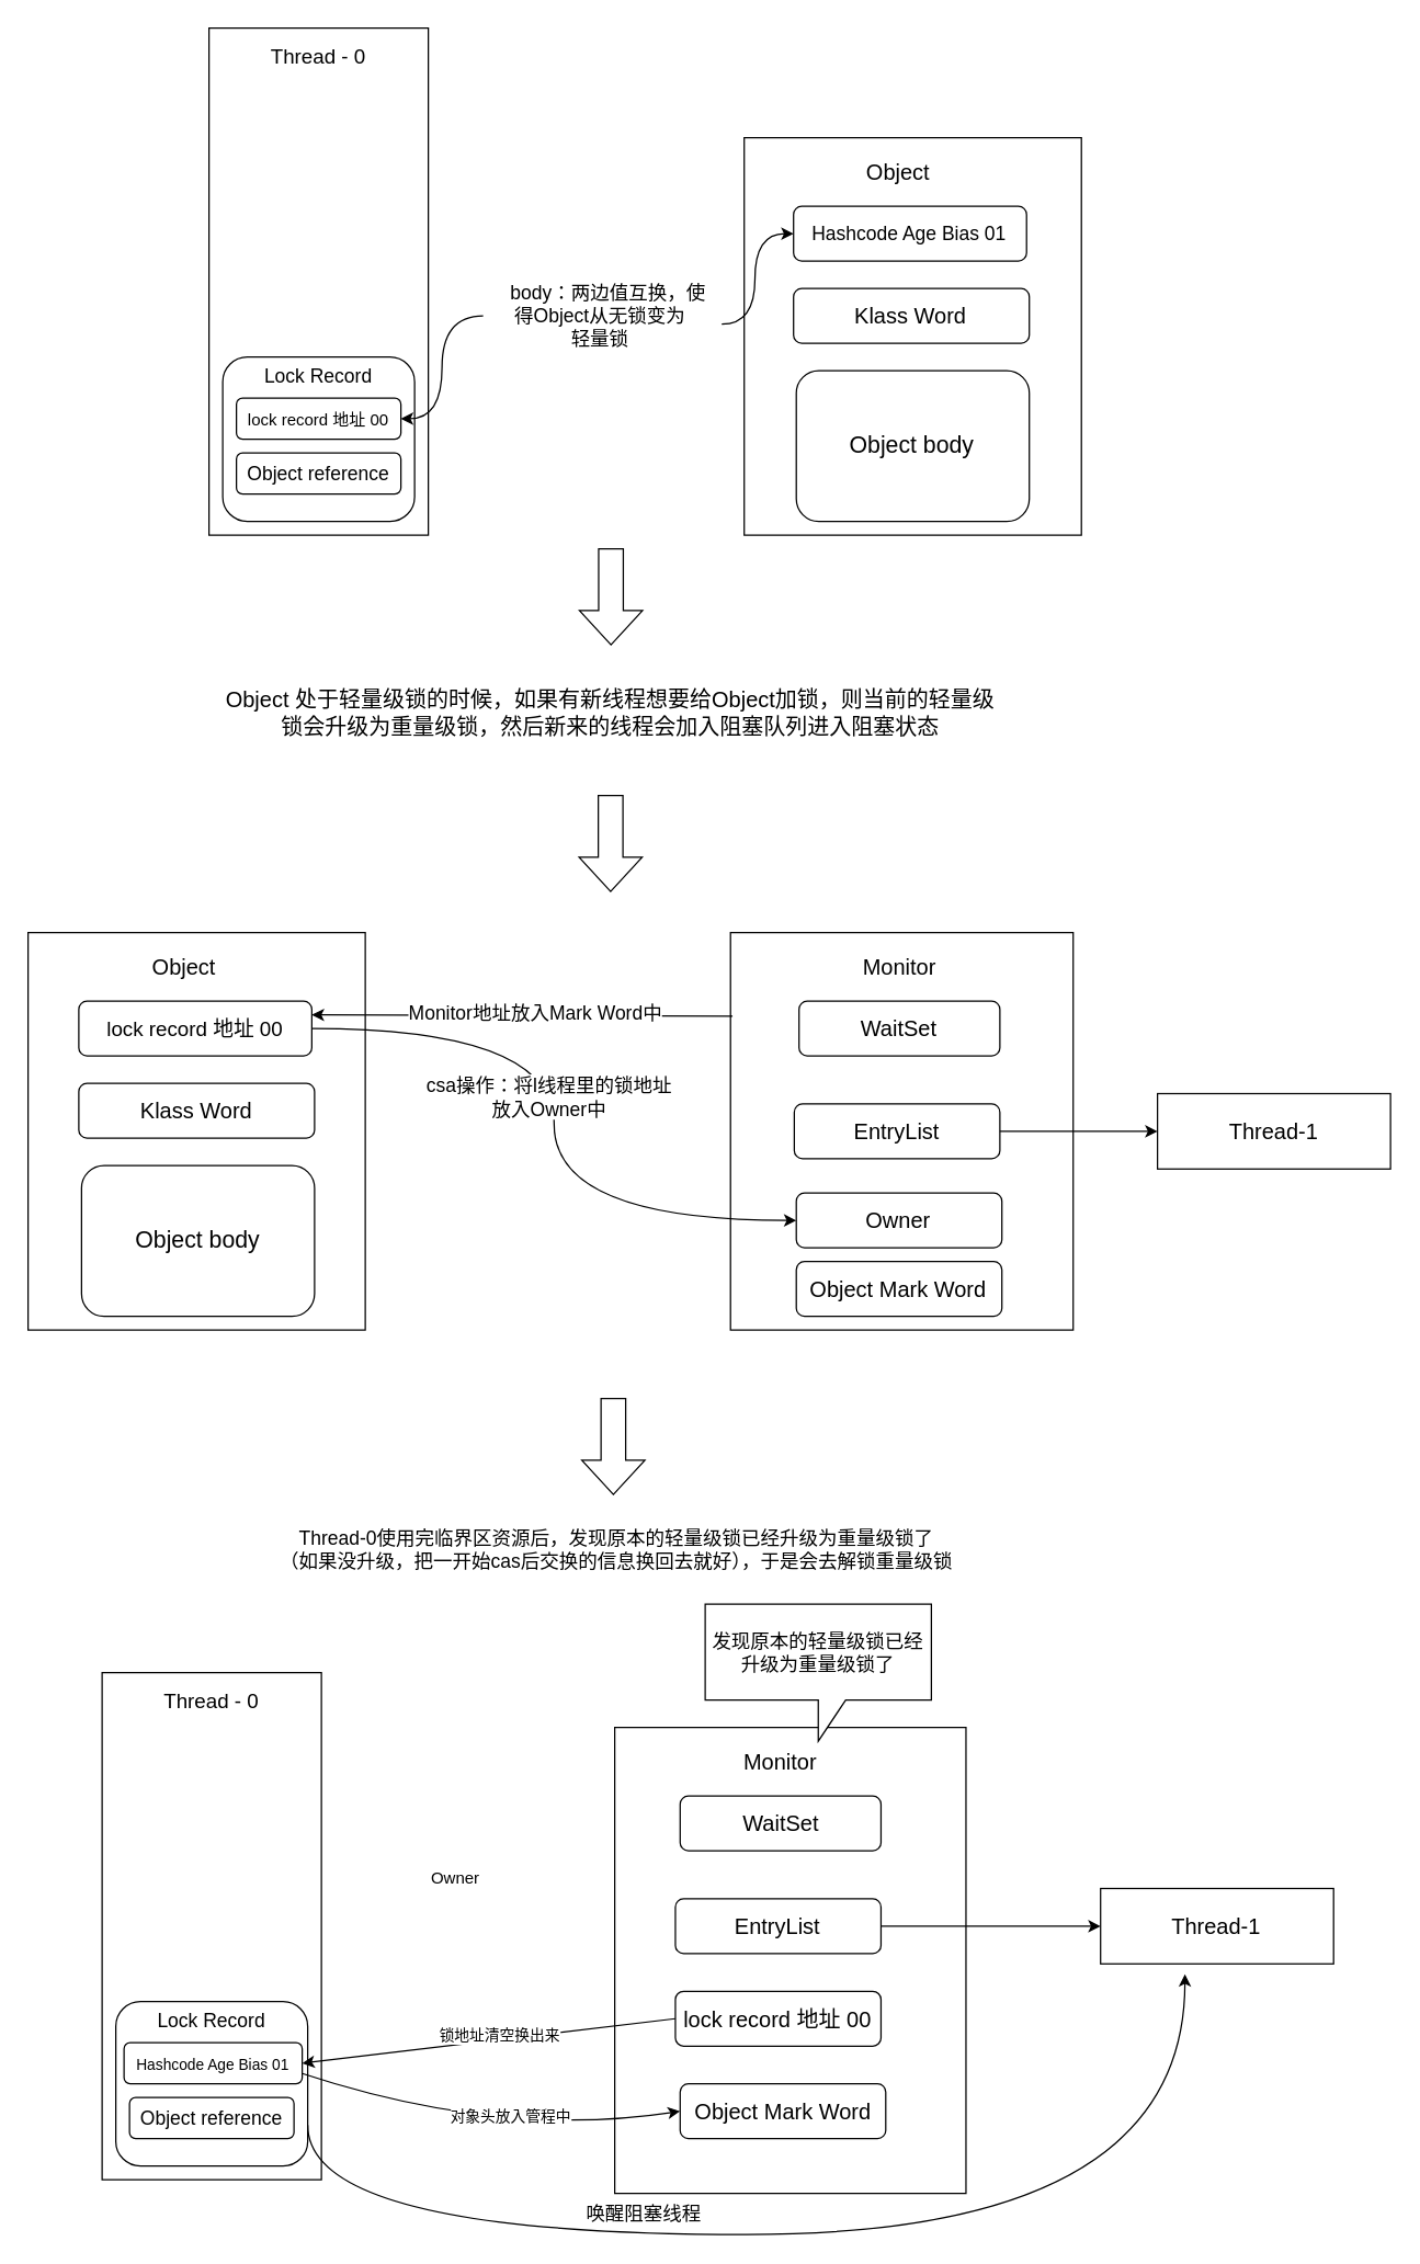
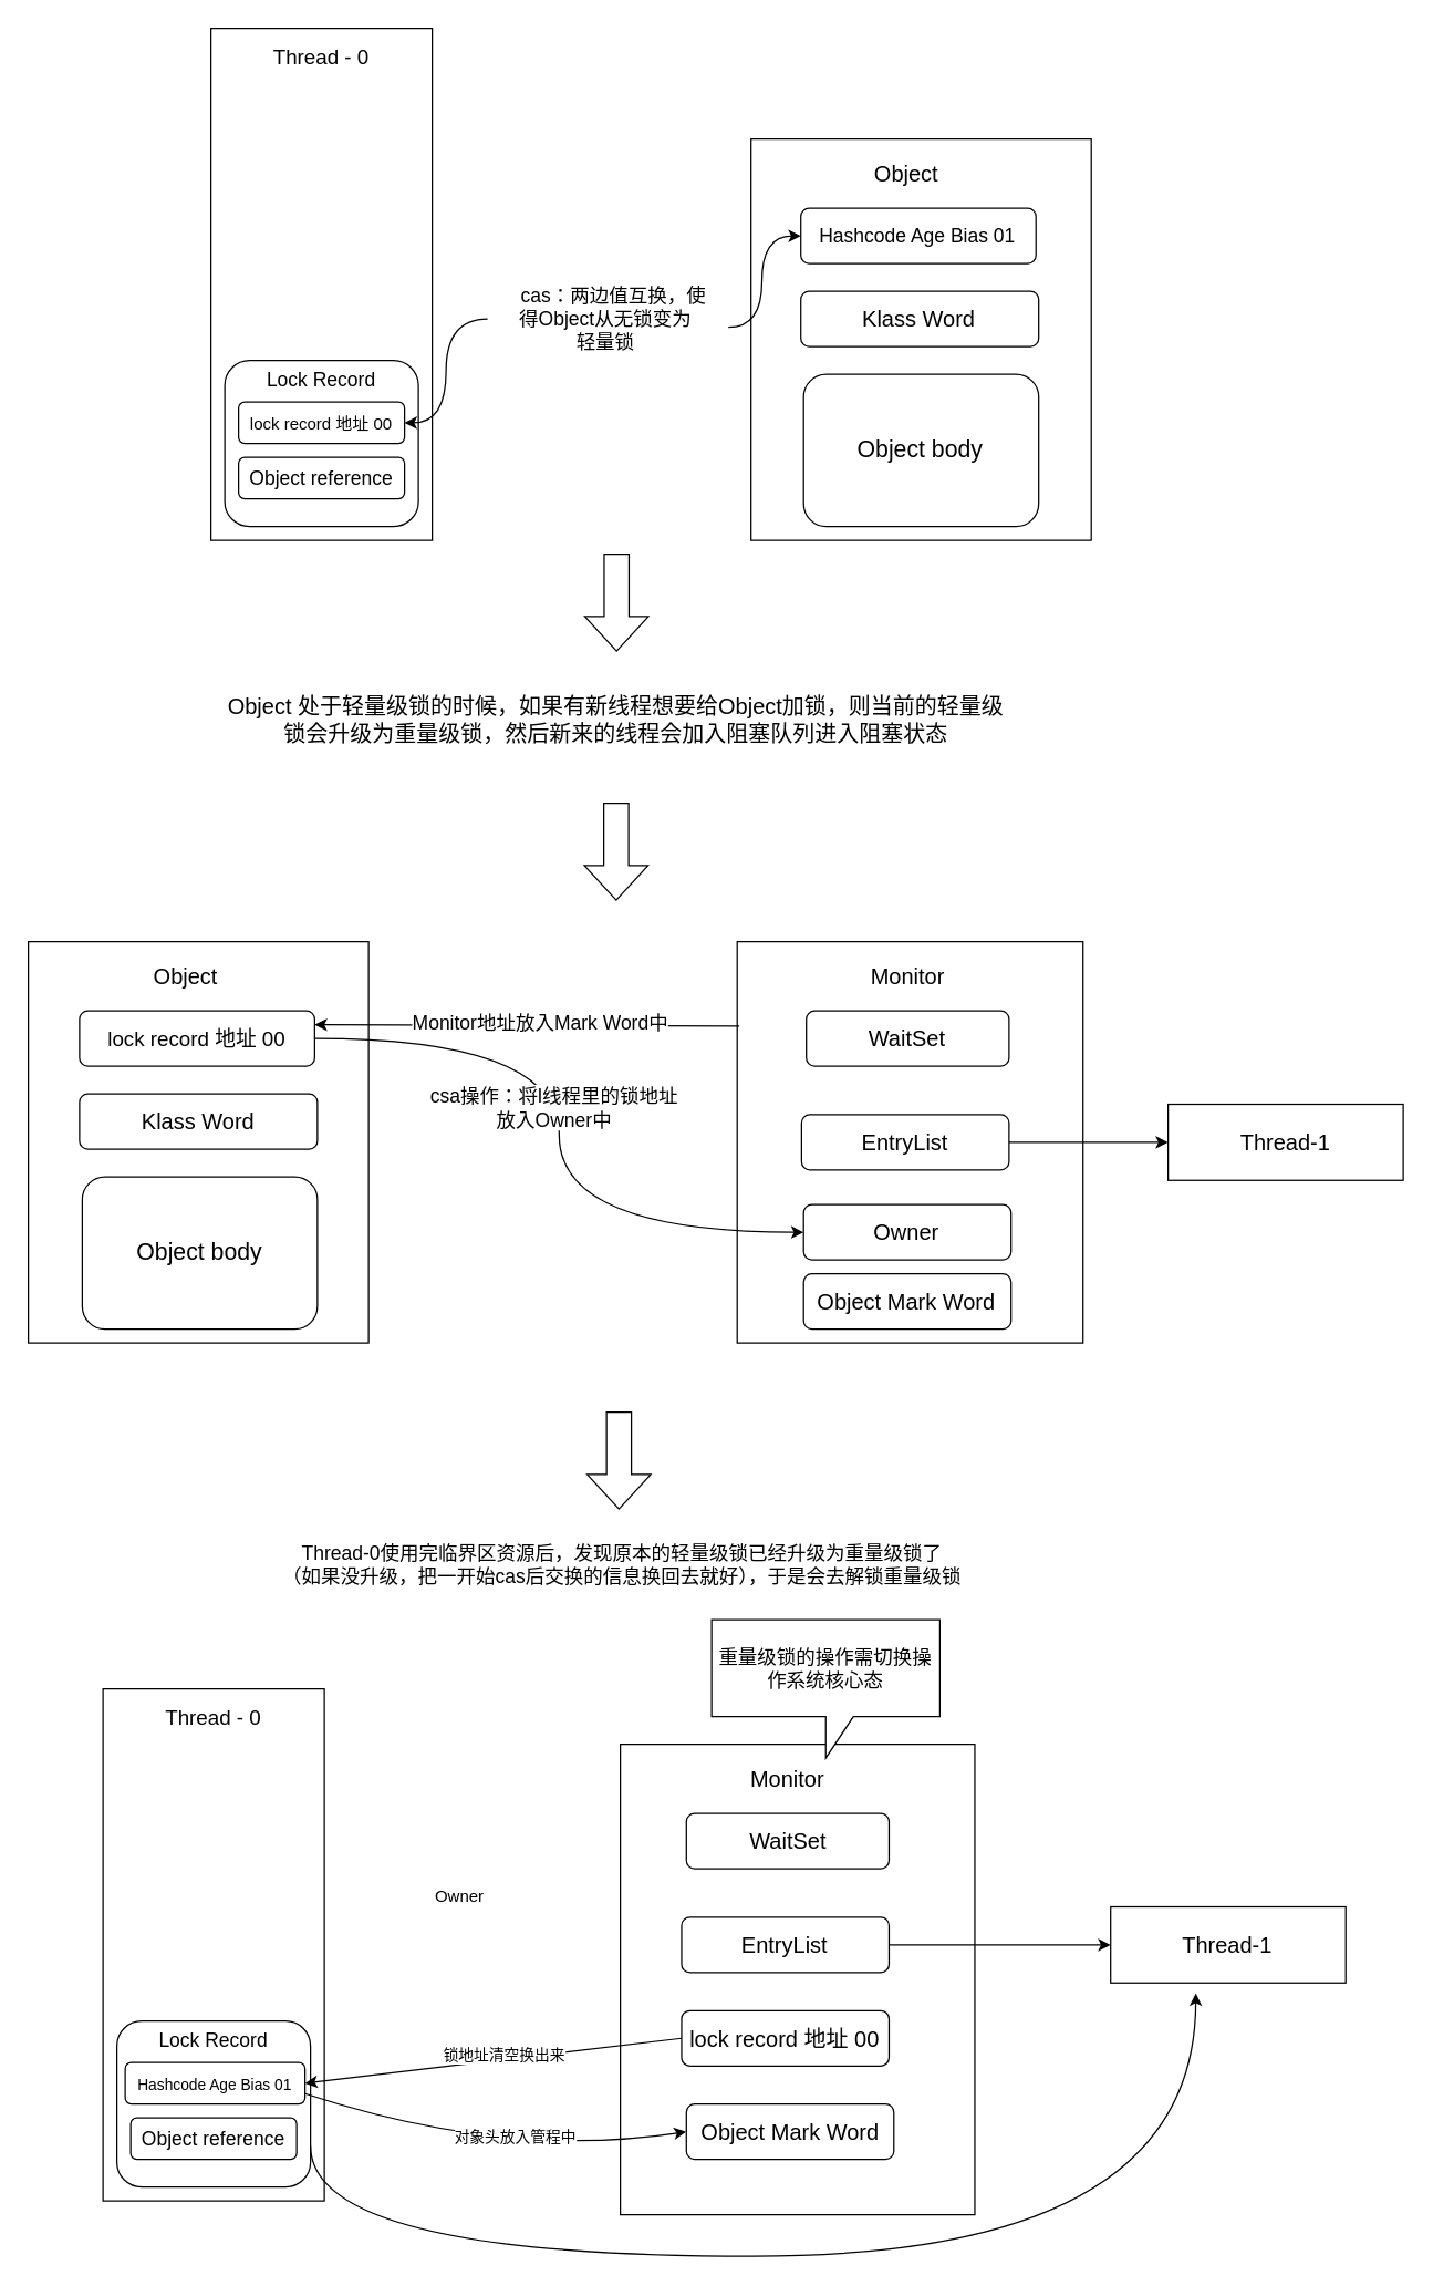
- <mxCell id="15" value="&amp;nbsp; &amp;nbsp;body：两边值互换，使&lt;br&gt;得Object从无锁变为&lt;br&gt;轻量锁" style="text;html=1;align=center;verticalAlign=middle;resizable=0;points=[];autosize=1;strokeColor=none;fillColor=none;fontSize=14;" parent="1" vertex="1"><mxGeometry x="352" y="200" width="170" height="60" as="geometry" /></mxCell>
+ <mxCell id="15" value="&amp;nbsp; &amp;nbsp;cas：两边值互换，使&lt;br&gt;得Object从无锁变为&lt;br&gt;轻量锁" style="text;html=1;align=center;verticalAlign=middle;resizable=0;points=[];autosize=1;strokeColor=none;fillColor=none;fontSize=14;" parent="1" vertex="1"><mxGeometry x="352" y="200" width="170" height="60" as="geometry" /></mxCell>
- <mxCell id="54" value="&lt;font style=&quot;font-size: 14px;&quot;&gt;发现原本的轻量级锁已经升级为重量级锁了&lt;/font&gt;" style="shape=callout;whiteSpace=wrap;html=1;perimeter=calloutPerimeter;fontSize=11;" parent="1" vertex="1"><mxGeometry x="514" y="1170" width="165.01" height="100" as="geometry" /></mxCell>
+ <mxCell id="54" value="&lt;font style=&quot;font-size: 14px;&quot;&gt;重量级锁的操作需切换操作系统核心态&lt;/font&gt;" style="shape=callout;whiteSpace=wrap;html=1;perimeter=calloutPerimeter;fontSize=11;" parent="1" vertex="1"><mxGeometry x="514" y="1170" width="165.01" height="100" as="geometry" /></mxCell>
- <mxCell id="58" value="唤醒阻塞线程" style="text;html=1;align=center;verticalAlign=middle;resizable=0;points=[];autosize=1;strokeColor=none;fillColor=none;fontSize=14;" parent="1" vertex="1"><mxGeometry x="414" y="1600" width="110" height="30" as="geometry" /></mxCell>
